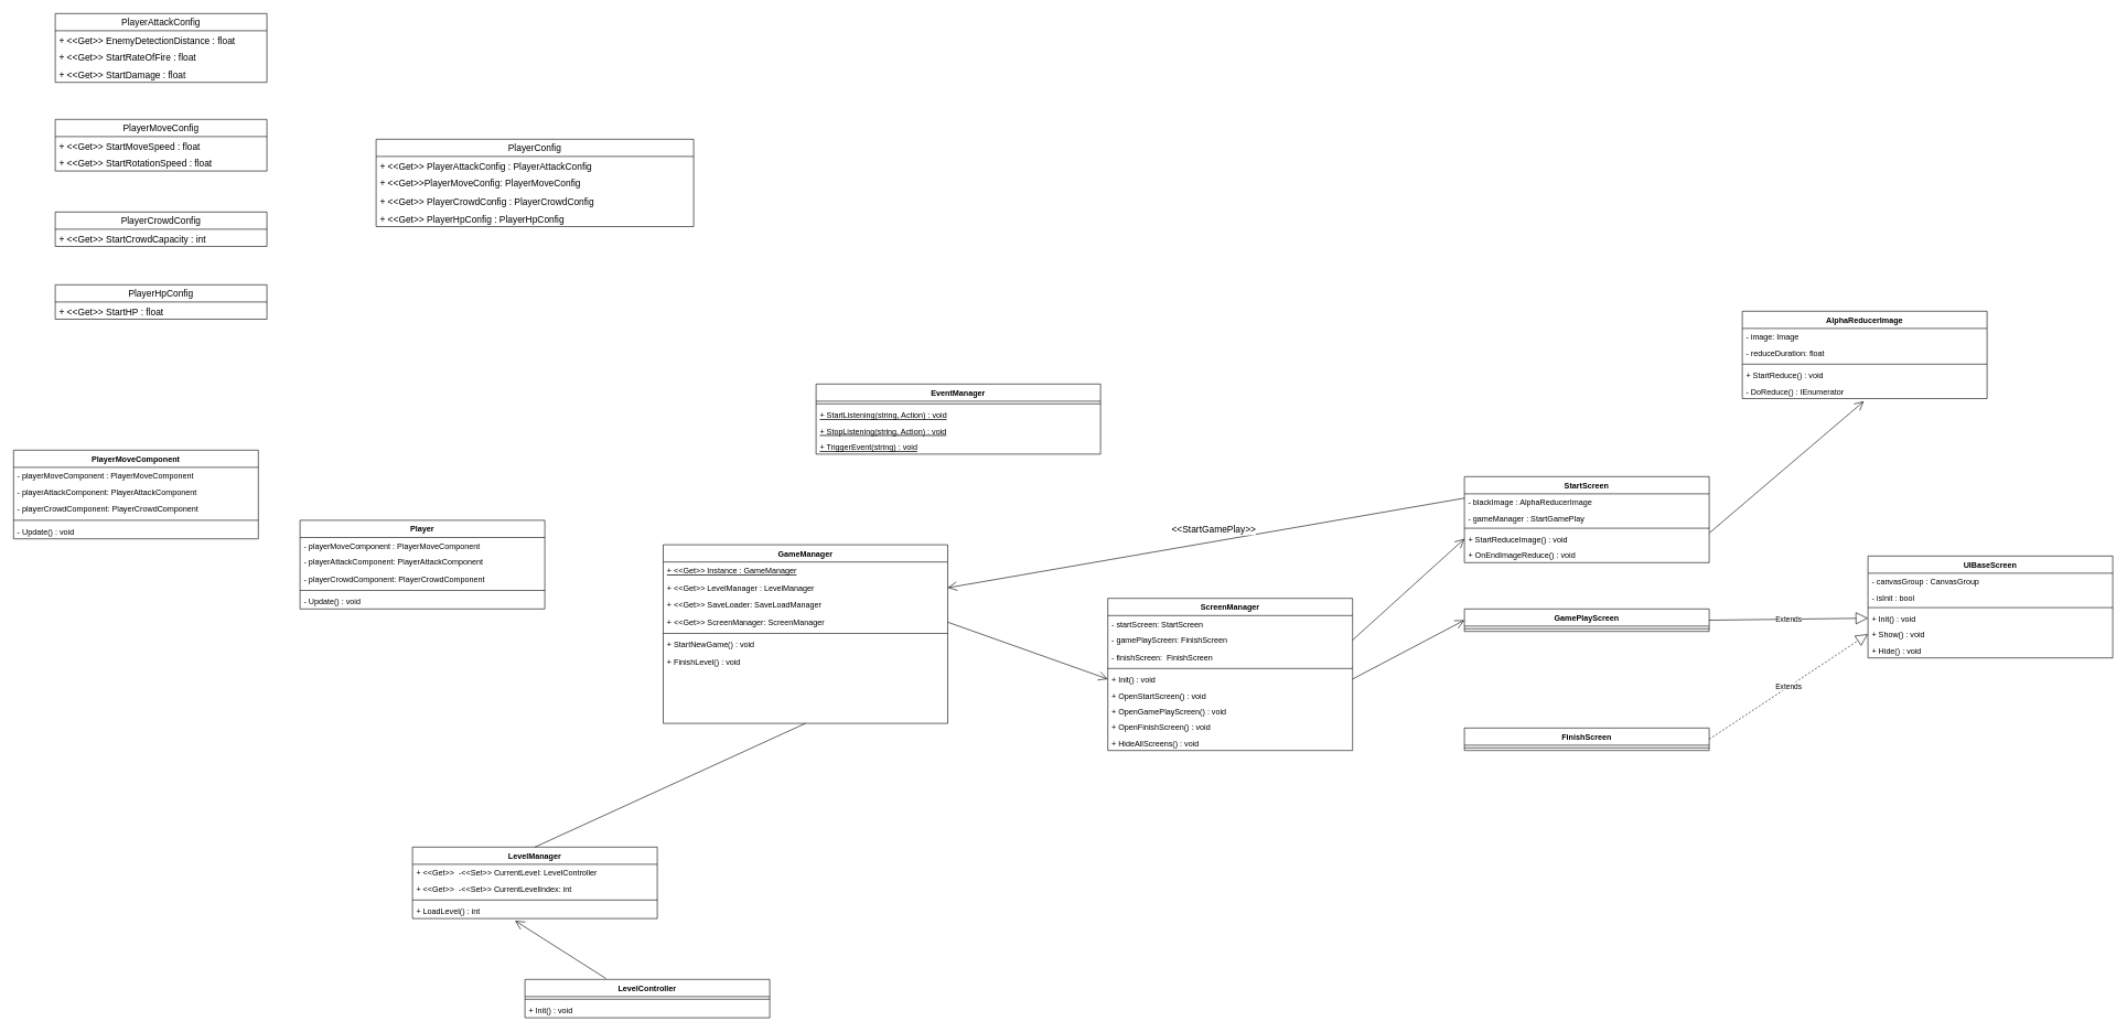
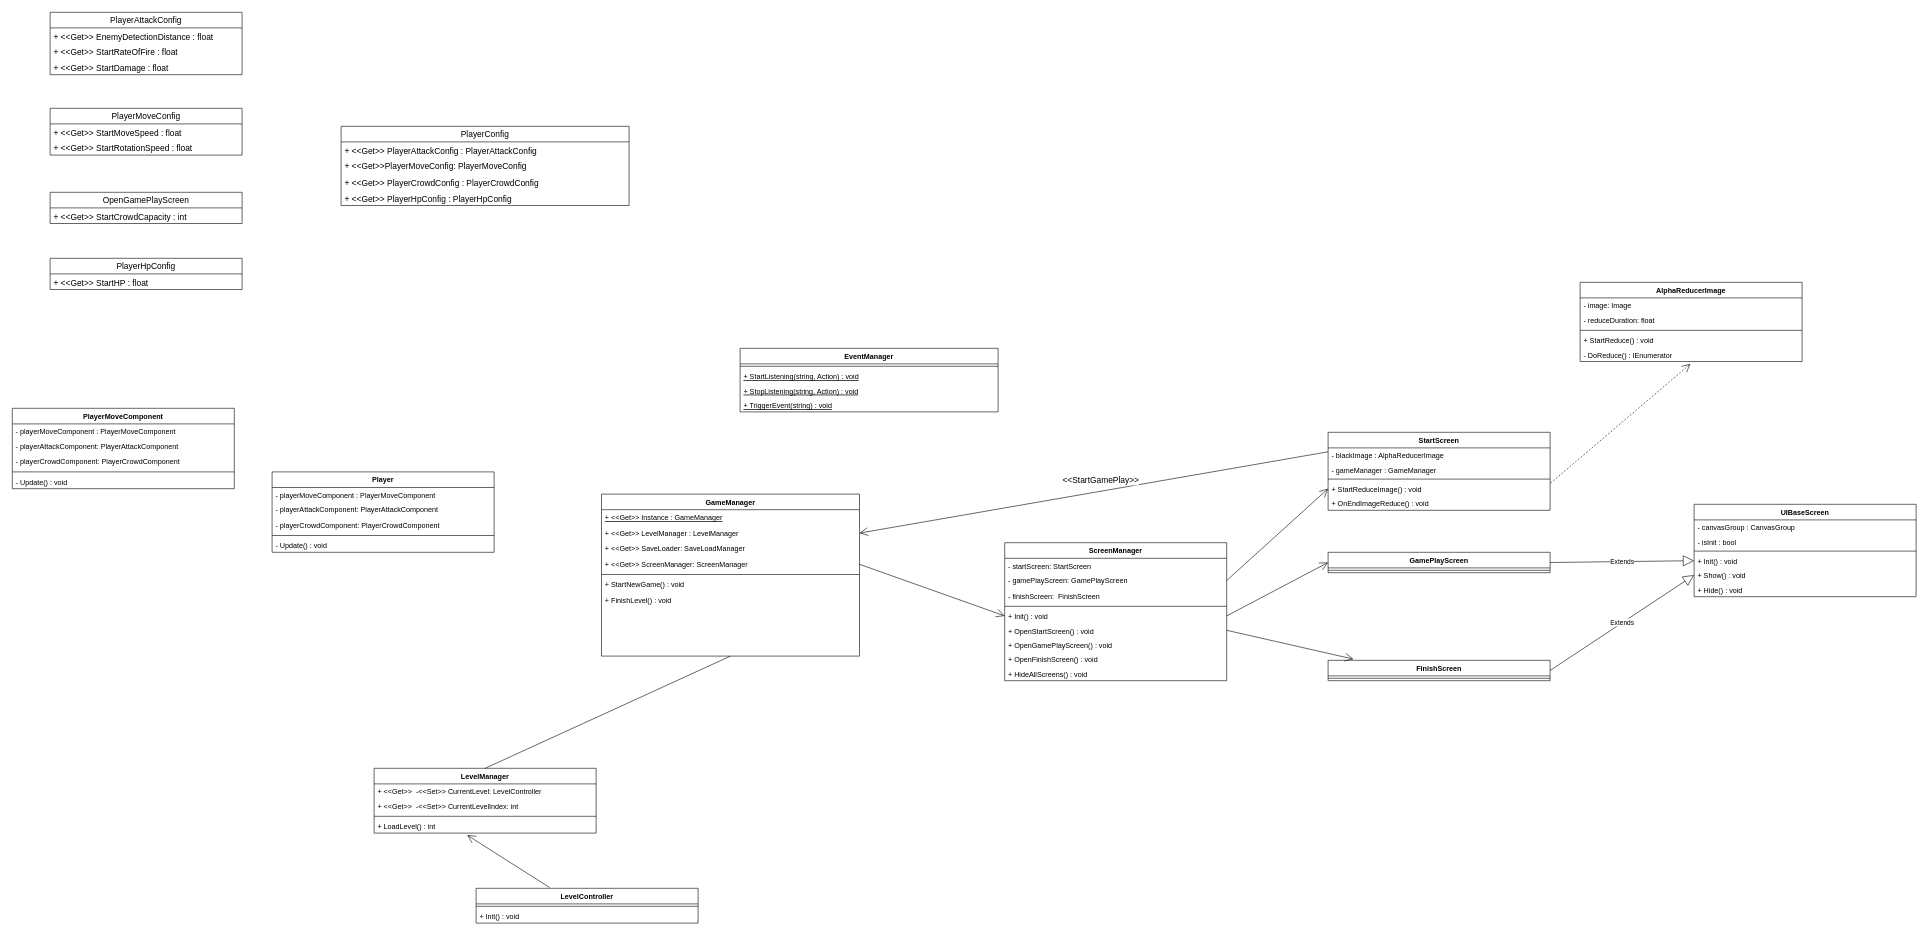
- <mxCell id="90" value="PlayerCrowdConfig" style="swimlane;fontStyle=0;childLayout=stackLayout;horizontal=1;startSize=26;fillColor=none;horizontalStack=0;resizeParent=1;resizeParentMax=0;resizeLast=0;collapsible=1;marginBottom=0;fontSize=14;" vertex="1" parent="1"><mxGeometry x="83" y="320" width="320" height="52" as="geometry" /></mxCell>
+ <mxCell id="90" value="OpenGamePlayScreen" style="swimlane;fontStyle=0;childLayout=stackLayout;horizontal=1;startSize=26;fillColor=none;horizontalStack=0;resizeParent=1;resizeParentMax=0;resizeLast=0;collapsible=1;marginBottom=0;fontSize=14;" vertex="1" parent="1"><mxGeometry x="83" y="320" width="320" height="52" as="geometry" /></mxCell>
- <mxCell id="55" value="" style="endArrow=open;endFill=1;endSize=12;html=1;rounded=0;entryX=0.497;entryY=1.167;entryDx=0;entryDy=0;exitX=1.002;exitY=0.117;exitDx=0;exitDy=0;exitPerimeter=0;entryPerimeter=0;" edge="1" parent="1" source="34" target="54"><mxGeometry width="160" relative="1" as="geometry"><mxPoint x="2013" y="1600" as="sourcePoint" /><mxPoint x="2157.59" y="1608.808" as="targetPoint" /></mxGeometry></mxCell>
+ <mxCell id="55" value="" style="endArrow=open;endFill=1;endSize=12;html=1;rounded=0;entryX=0.497;entryY=1.167;entryDx=0;entryDy=0;exitX=1.002;exitY=0.117;exitDx=0;exitDy=0;exitPerimeter=0;entryPerimeter=0;dashed=1;" edge="1" parent="1" source="34" target="54"><mxGeometry width="160" relative="1" as="geometry"><mxPoint x="2013" y="1600" as="sourcePoint" /><mxPoint x="2157.59" y="1608.808" as="targetPoint" /></mxGeometry></mxCell>
- <mxCell id="32" value="- gameManager : StartGamePlay" style="text;strokeColor=none;fillColor=none;align=left;verticalAlign=top;spacingLeft=4;spacingRight=4;overflow=hidden;rotatable=0;points=[[0,0.5],[1,0.5]];portConstraint=eastwest;" vertex="1" parent="30"><mxGeometry y="50" width="370" height="24" as="geometry" /></mxCell>
+ <mxCell id="32" value="- gameManager : GameManager" style="text;strokeColor=none;fillColor=none;align=left;verticalAlign=top;spacingLeft=4;spacingRight=4;overflow=hidden;rotatable=0;points=[[0,0.5],[1,0.5]];portConstraint=eastwest;" vertex="1" parent="30"><mxGeometry y="50" width="370" height="24" as="geometry" /></mxCell>
- <mxCell id="12" value="- gamePlayScreen: FinishScreen" style="text;strokeColor=none;fillColor=none;align=left;verticalAlign=top;spacingLeft=4;spacingRight=4;overflow=hidden;rotatable=0;points=[[0,0.5],[1,0.5]];portConstraint=eastwest;" vertex="1" parent="10"><mxGeometry y="50" width="370" height="26" as="geometry" /></mxCell>
+ <mxCell id="12" value="- gamePlayScreen: GamePlayScreen" style="text;strokeColor=none;fillColor=none;align=left;verticalAlign=top;spacingLeft=4;spacingRight=4;overflow=hidden;rotatable=0;points=[[0,0.5],[1,0.5]];portConstraint=eastwest;" vertex="1" parent="10"><mxGeometry y="50" width="370" height="26" as="geometry" /></mxCell>
+ <mxCell id="41" value="" style="endArrow=open;endFill=1;endSize=12;html=1;rounded=0;entryX=0.114;entryY=-0.059;entryDx=0;entryDy=0;entryPerimeter=0;exitX=1;exitY=0.5;exitDx=0;exitDy=0;" edge="1" parent="1" source="16" target="36"><mxGeometry width="160" relative="1" as="geometry"><mxPoint x="2087" y="1670" as="sourcePoint" /><mxPoint x="2014.8" y="1534.336" as="targetPoint" /></mxGeometry></mxCell>
- <mxCell id="38" value="Extends" style="endArrow=block;endSize=16;endFill=0;html=1;rounded=0;entryX=0;entryY=0.5;entryDx=0;entryDy=0;exitX=1;exitY=0.5;exitDx=0;exitDy=0;dashed=1;" edge="1" parent="1" source="36" target="25"><mxGeometry width="160" relative="1" as="geometry"><mxPoint x="2432" y="1480" as="sourcePoint" /><mxPoint x="2261.996" y="1370" as="targetPoint" /></mxGeometry></mxCell>
+ <mxCell id="38" value="Extends" style="endArrow=block;endSize=16;endFill=0;html=1;rounded=0;entryX=0;entryY=0.5;entryDx=0;entryDy=0;exitX=1;exitY=0.5;exitDx=0;exitDy=0;" edge="1" parent="1" source="36" target="25"><mxGeometry width="160" relative="1" as="geometry"><mxPoint x="2432" y="1480" as="sourcePoint" /><mxPoint x="2261.996" y="1370" as="targetPoint" /></mxGeometry></mxCell>
